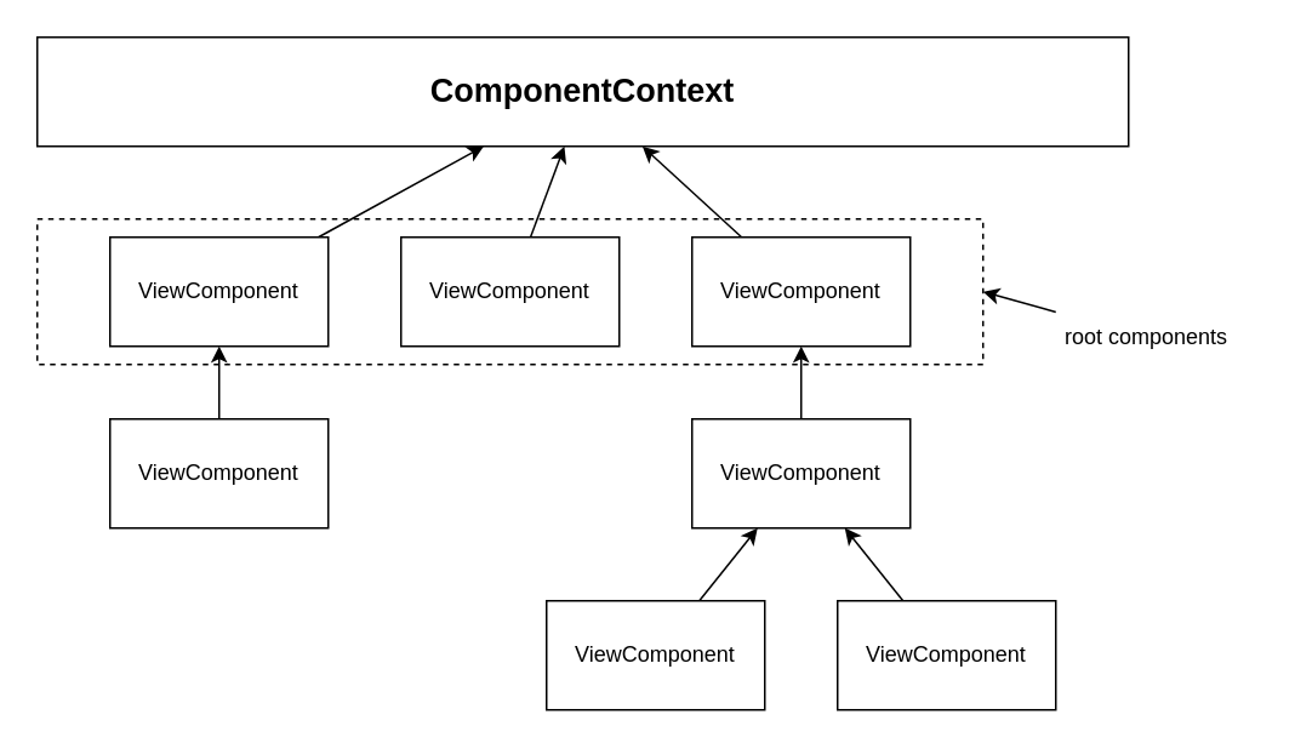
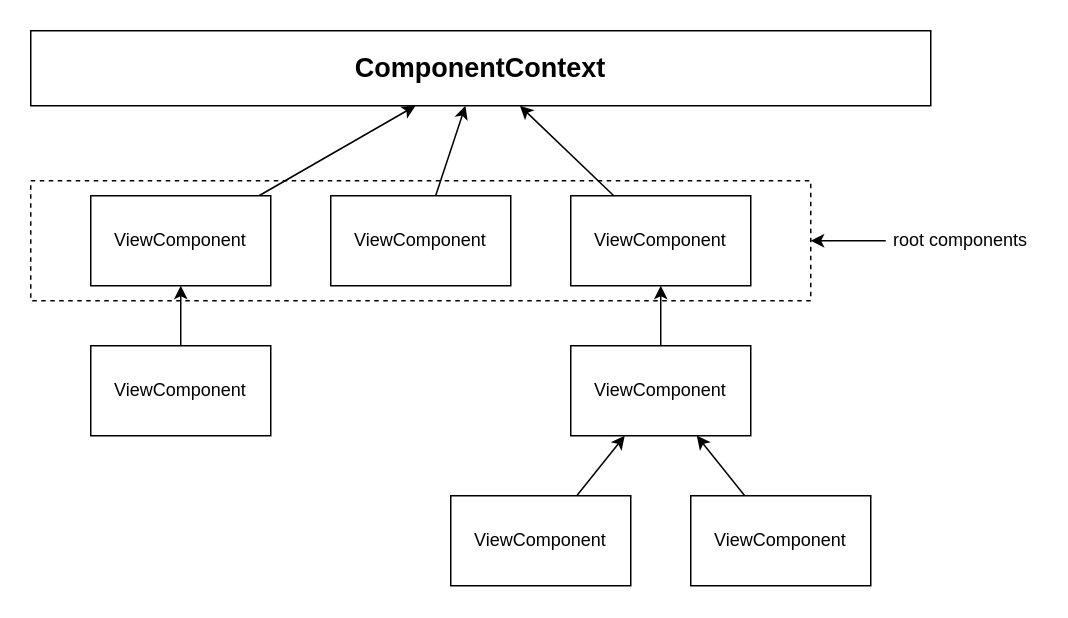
- <mxCell id="3" value="ComponentContext" style="rounded=0;whiteSpace=wrap;html=1;fontStyle=1;fontSize=18;" parent="1" vertex="1"><mxGeometry x="20" y="20" width="600" height="60" as="geometry" /></mxCell>
+ <mxCell id="3" value="ComponentContext" style="rounded=0;whiteSpace=wrap;html=1;fontStyle=1;fontSize=18;" parent="1" vertex="1"><mxGeometry x="20" y="20" width="600" height="50" as="geometry" /></mxCell>
- <mxCell id="19" value="root components" style="text;html=1;strokeColor=none;fillColor=none;align=center;verticalAlign=middle;whiteSpace=wrap;rounded=0;dashed=1;" vertex="1" parent="1"><mxGeometry x="580" y="170" width="100" height="30" as="geometry" /></mxCell>
+ <mxCell id="19" value="root components" style="text;html=1;strokeColor=none;fillColor=none;align=center;verticalAlign=middle;whiteSpace=wrap;rounded=0;dashed=1;" vertex="1" parent="1"><mxGeometry x="590" y="145" width="100" height="30" as="geometry" /></mxCell>
